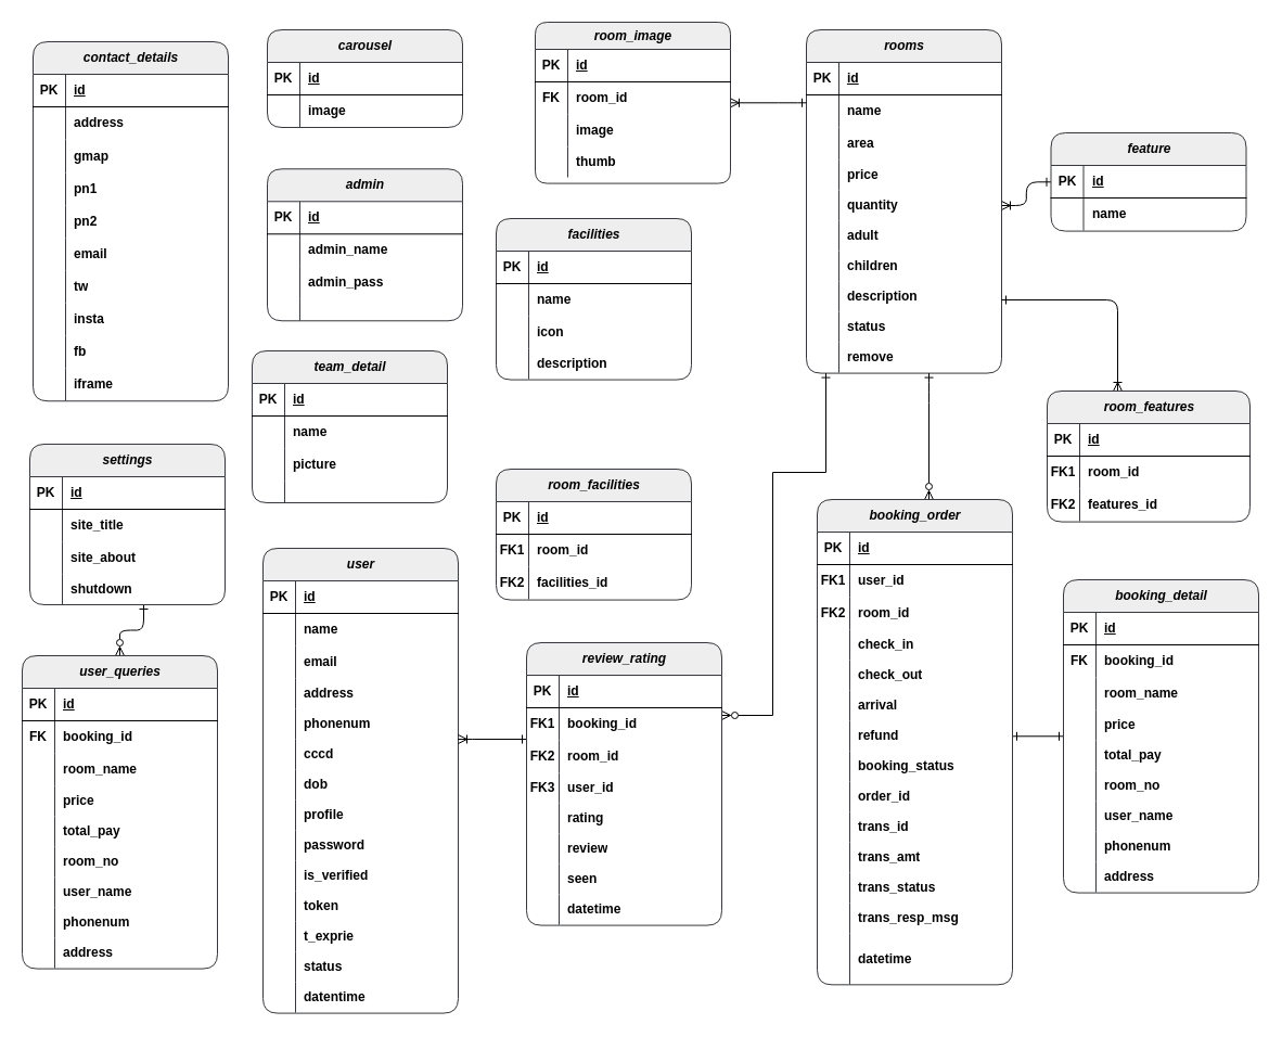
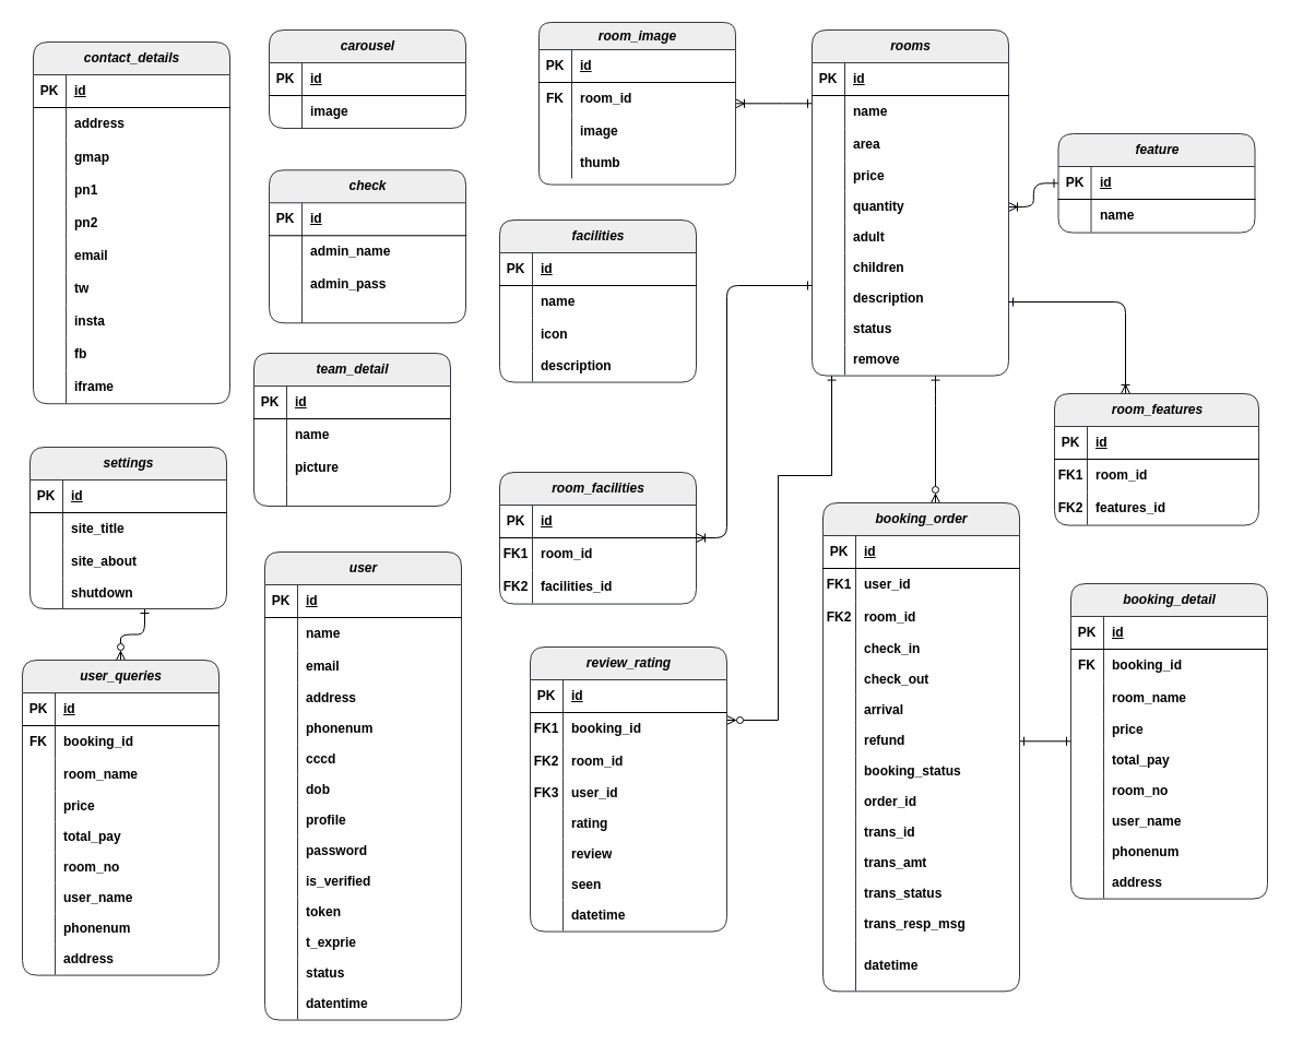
- <mxCell id="2" value="&lt;span style=&quot;font-style: italic;&quot;&gt;admin&lt;/span&gt;" style="shape=table;startSize=30;container=1;collapsible=1;childLayout=tableLayout;fixedRows=1;rowLines=0;fontStyle=1;align=center;resizeLast=1;html=1;fillColor=#eeeeee;strokeColor=#36393d;rounded=1;" parent="1" vertex="1"><mxGeometry x="246" y="155.29" width="180" height="140" as="geometry" /></mxCell>
+ <mxCell id="2" value="&lt;span style=&quot;font-style: italic;&quot;&gt;check&lt;/span&gt;" style="shape=table;startSize=30;container=1;collapsible=1;childLayout=tableLayout;fixedRows=1;rowLines=0;fontStyle=1;align=center;resizeLast=1;html=1;fillColor=#eeeeee;strokeColor=#36393d;rounded=1;" parent="1" vertex="1"><mxGeometry x="246" y="155.29" width="180" height="140" as="geometry" /></mxCell>
+ <mxCell id="46" style="edgeStyle=orthogonalEdgeStyle;rounded=1;orthogonalLoop=1;jettySize=auto;html=1;startArrow=ERone;startFill=0;endArrow=ERoneToMany;endFill=0;" parent="1" source="47" target="36" edge="1"><mxGeometry relative="1" as="geometry"><Array as="points"><mxPoint x="665" y="261" /><mxPoint x="665" y="492" /></Array></mxGeometry></mxCell>
- <mxCell id="313" style="edgeStyle=orthogonalEdgeStyle;rounded=0;orthogonalLoop=1;jettySize=auto;html=1;endArrow=ERoneToMany;endFill=0;startArrow=ERone;startFill=0;" edge="1" parent="1" source="314" target="103"><mxGeometry relative="1" as="geometry"><Array as="points"><mxPoint x="435" y="681" /><mxPoint x="435" y="681" /></Array></mxGeometry></mxCell>
